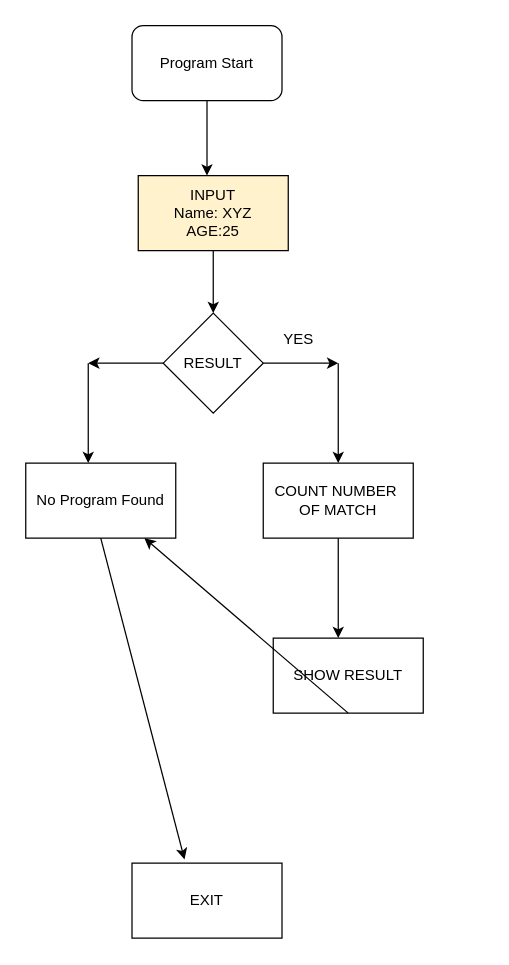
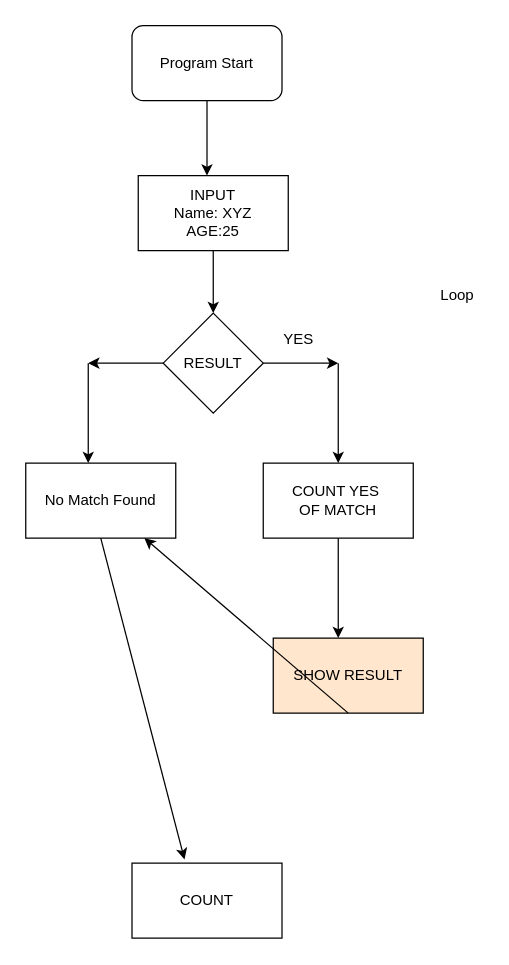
- <mxCell id="4" value="INPUT&lt;br&gt;Name: XYZ&lt;br&gt;AGE:25" style="rounded=0;whiteSpace=wrap;html=1;fillColor=#fff2cc;" vertex="1" parent="1"><mxGeometry x="110" y="140" width="120" height="60" as="geometry" /></mxCell>
+ <mxCell id="4" value="INPUT&lt;br&gt;Name: XYZ&lt;br&gt;AGE:25" style="rounded=0;whiteSpace=wrap;html=1;" vertex="1" parent="1"><mxGeometry x="110" y="140" width="120" height="60" as="geometry" /></mxCell>
+ <mxCell id="19" value="Loop" style="text;html=1;align=center;verticalAlign=middle;resizable=0;points=[];autosize=1;" vertex="1" parent="1"><mxGeometry x="345" y="226" width="40" height="20" as="geometry" /></mxCell>
- <mxCell id="15" value="No Program Found" style="rounded=0;whiteSpace=wrap;html=1;" vertex="1" parent="1"><mxGeometry x="20" y="370" width="120" height="60" as="geometry" /></mxCell>
+ <mxCell id="15" value="No Match Found" style="rounded=0;whiteSpace=wrap;html=1;" vertex="1" parent="1"><mxGeometry x="20" y="370" width="120" height="60" as="geometry" /></mxCell>
- <mxCell id="11" value="COUNT NUMBER&amp;nbsp;&lt;br&gt;OF MATCH" style="rounded=0;whiteSpace=wrap;html=1;" vertex="1" parent="1"><mxGeometry x="210" y="370" width="120" height="60" as="geometry" /></mxCell>
+ <mxCell id="11" value="COUNT YES&amp;nbsp;&lt;br&gt;OF MATCH" style="rounded=0;whiteSpace=wrap;html=1;" vertex="1" parent="1"><mxGeometry x="210" y="370" width="120" height="60" as="geometry" /></mxCell>
- <mxCell id="14" value="SHOW RESULT" style="rounded=0;whiteSpace=wrap;html=1;" vertex="1" parent="1"><mxGeometry x="218" y="510" width="120" height="60" as="geometry" /></mxCell>
+ <mxCell id="14" value="SHOW RESULT" style="rounded=0;whiteSpace=wrap;html=1;fillColor=#ffe6cc;" vertex="1" parent="1"><mxGeometry x="218" y="510" width="120" height="60" as="geometry" /></mxCell>
- <mxCell id="17" value="EXIT" style="rounded=0;whiteSpace=wrap;html=1;" vertex="1" parent="1"><mxGeometry x="105" y="690" width="120" height="60" as="geometry" /></mxCell>
+ <mxCell id="17" value="COUNT" style="rounded=0;whiteSpace=wrap;html=1;" vertex="1" parent="1"><mxGeometry x="105" y="690" width="120" height="60" as="geometry" /></mxCell>
